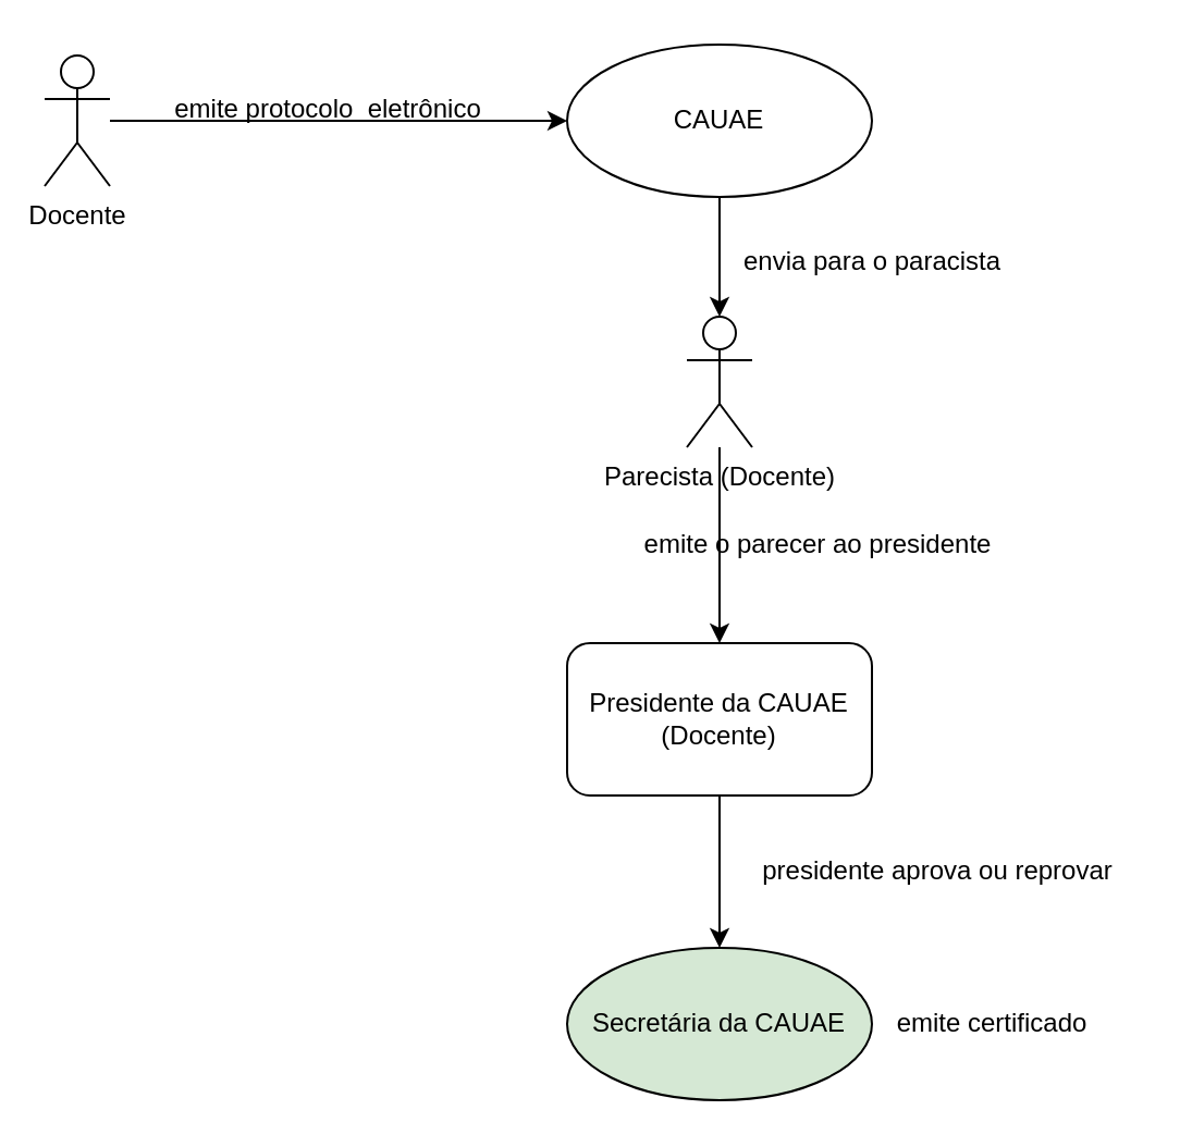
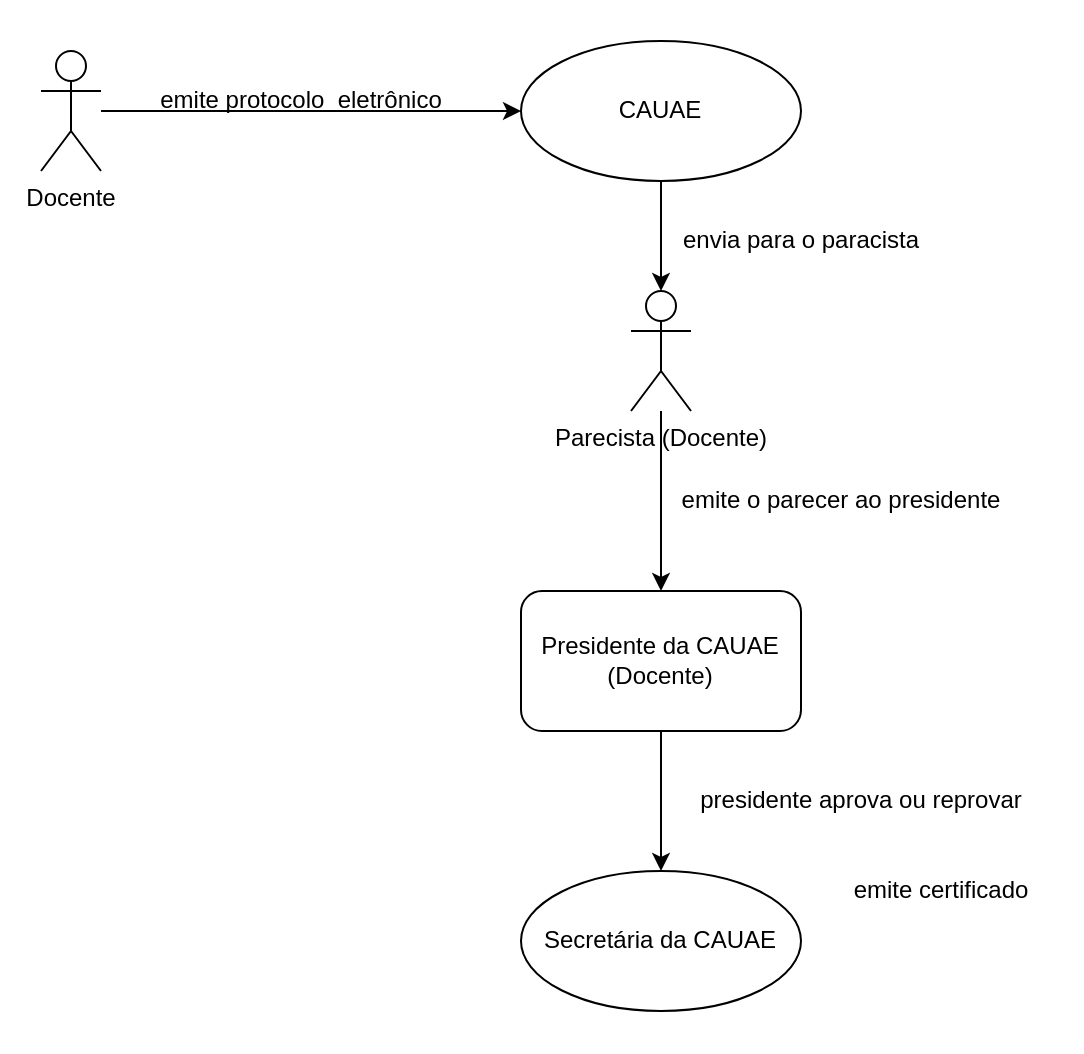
- <mxCell id="13" value="emite o parecer ao presidente" style="text;html=1;align=center;verticalAlign=middle;resizable=0;points=[];autosize=1;strokeColor=none;fillColor=none;" parent="1" vertex="1"><mxGeometry x="285" y="235" width="180" height="30" as="geometry" /></mxCell>
+ <mxCell id="13" value="emite o parecer ao presidente" style="text;html=1;align=center;verticalAlign=middle;resizable=0;points=[];autosize=1;strokeColor=none;fillColor=none;" parent="1" vertex="1"><mxGeometry x="330" y="235" width="180" height="30" as="geometry" /></mxCell>
- <mxCell id="11" value="Secretária da CAUAE" style="ellipse;whiteSpace=wrap;html=1;fillColor=#d5e8d4;" parent="1" vertex="1"><mxGeometry x="260" y="435" width="140" height="70" as="geometry" /></mxCell>
+ <mxCell id="11" value="Secretária da CAUAE" style="ellipse;whiteSpace=wrap;html=1;" parent="1" vertex="1"><mxGeometry x="260" y="435" width="140" height="70" as="geometry" /></mxCell>
- <mxCell id="15" value="emite certificado" style="text;html=1;align=center;verticalAlign=middle;resizable=0;points=[];autosize=1;strokeColor=none;fillColor=none;" parent="1" vertex="1"><mxGeometry x="400" y="455" width="110" height="30" as="geometry" /></mxCell>
+ <mxCell id="15" value="emite certificado" style="text;html=1;align=center;verticalAlign=middle;resizable=0;points=[];autosize=1;strokeColor=none;fillColor=none;" parent="1" vertex="1"><mxGeometry x="415" y="430" width="110" height="30" as="geometry" /></mxCell>
